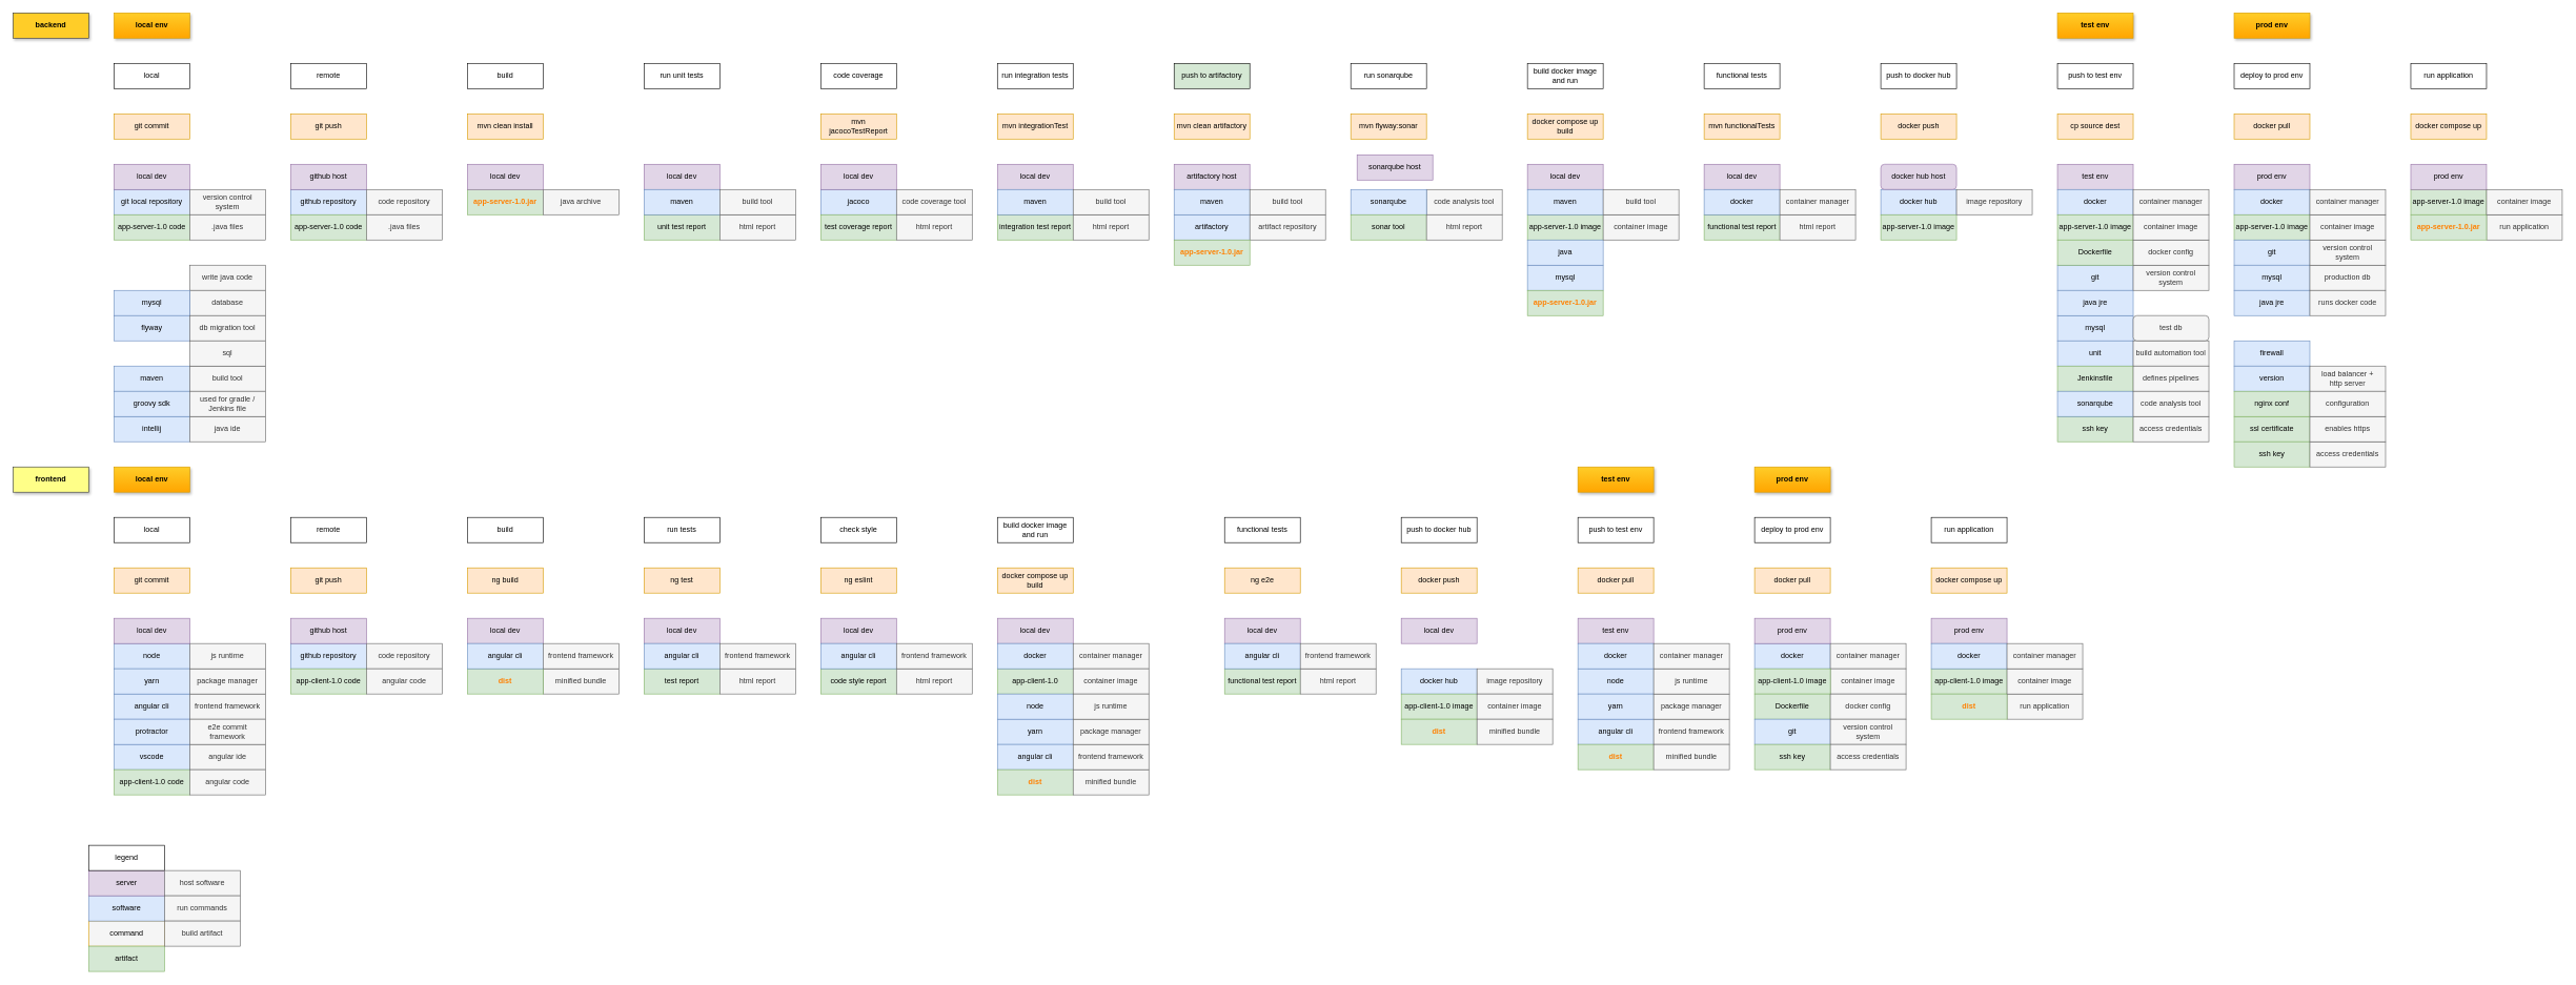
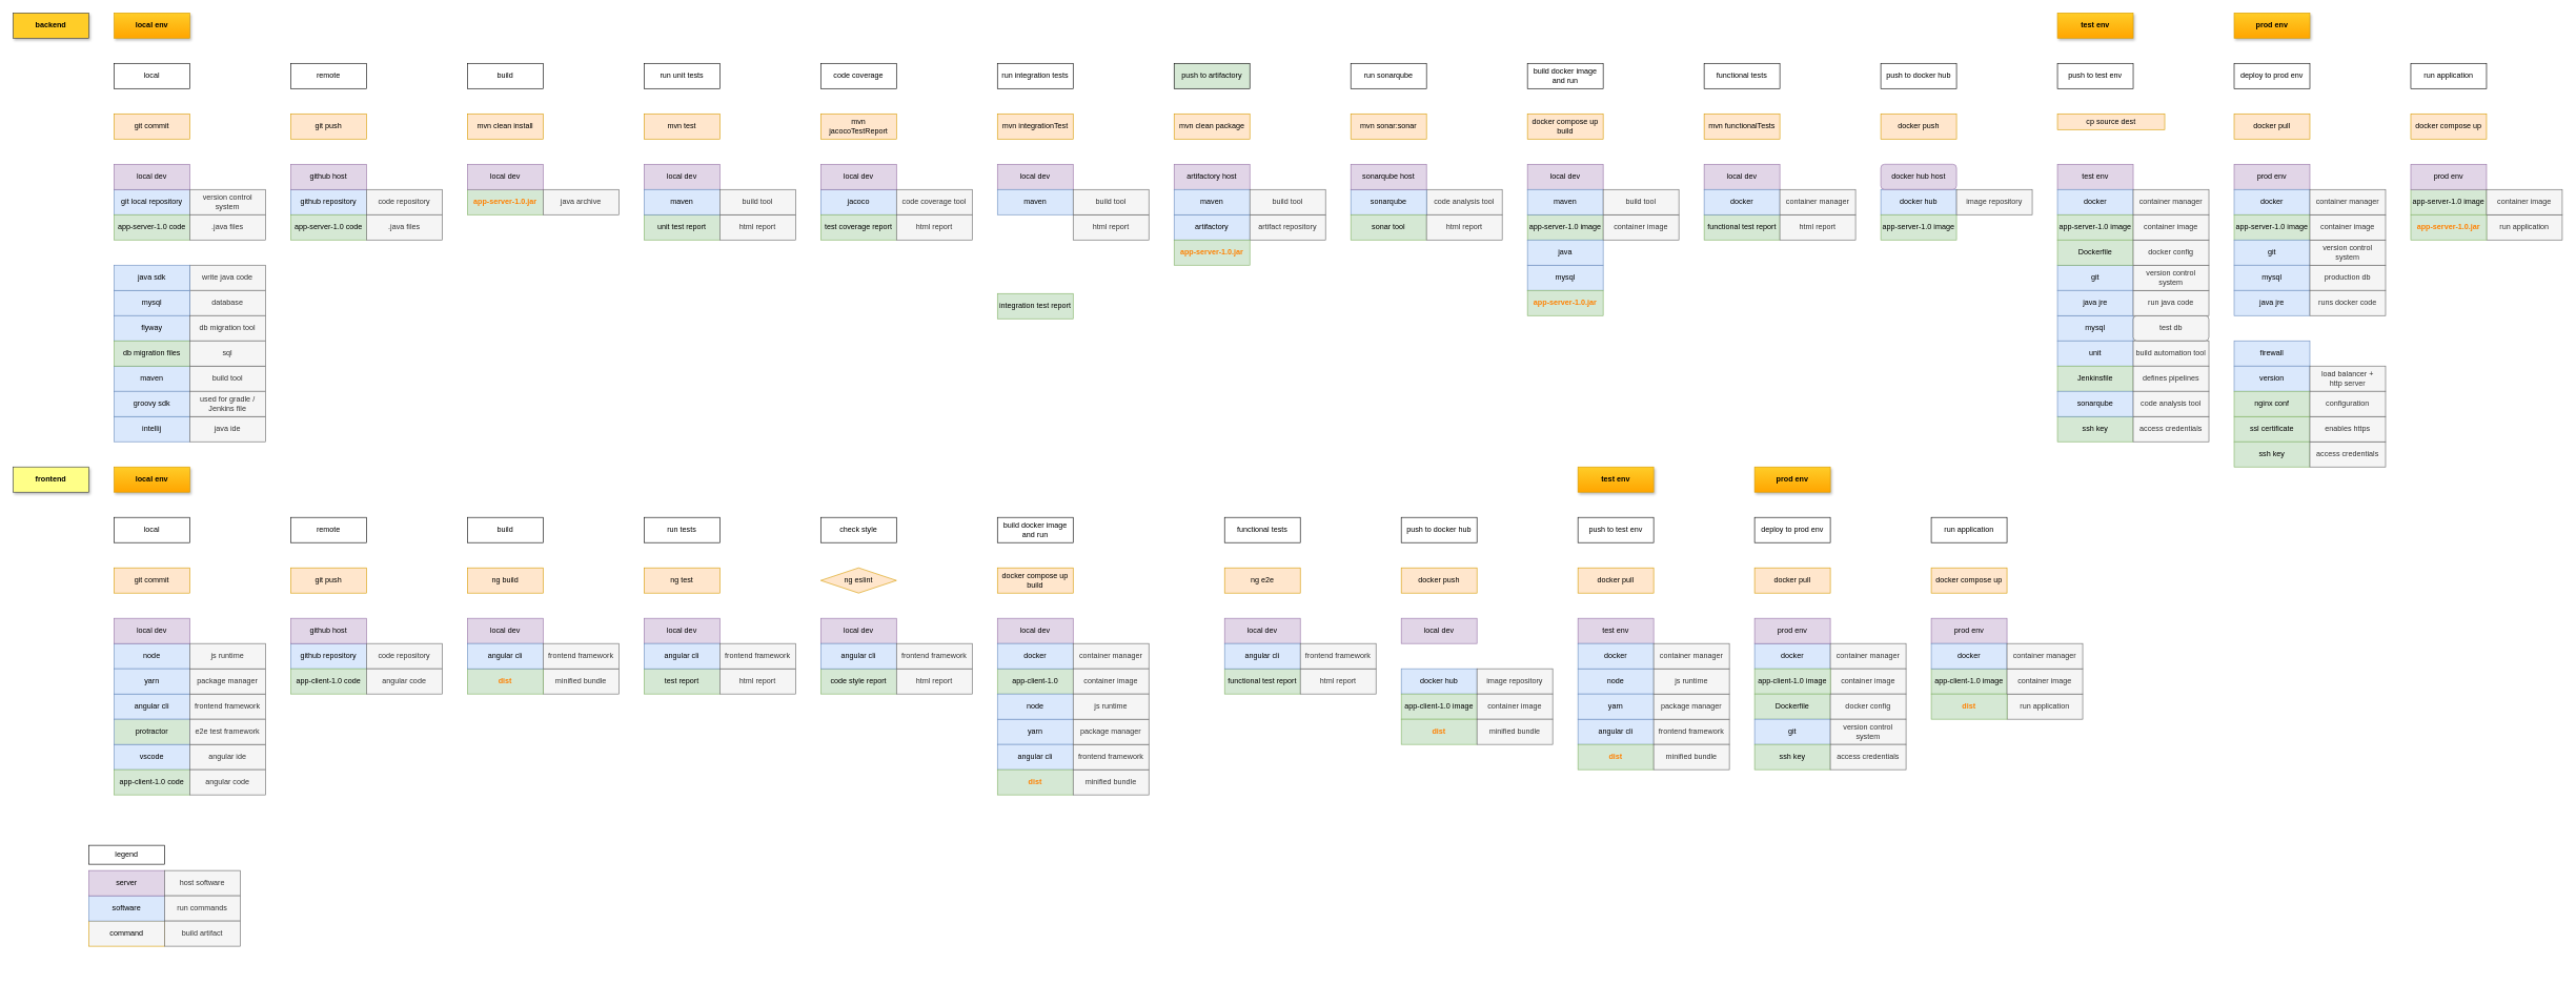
+ <mxCell id="45" value="mvn test" style="rounded=0;whiteSpace=wrap;html=1;fillColor=#ffe6cc;strokeColor=#d79b00;" parent="1" vertex="1"><mxGeometry x="1020" y="180" width="120" height="40" as="geometry" /></mxCell>
- <mxCell id="59" value="mvn clean artifactory" style="rounded=0;whiteSpace=wrap;html=1;fillColor=#ffe6cc;strokeColor=#d79b00;" parent="1" vertex="1"><mxGeometry x="1860" y="180" width="120" height="40" as="geometry" /></mxCell>
+ <mxCell id="59" value="mvn clean package" style="rounded=0;whiteSpace=wrap;html=1;fillColor=#ffe6cc;strokeColor=#d79b00;" parent="1" vertex="1"><mxGeometry x="1860" y="180" width="120" height="40" as="geometry" /></mxCell>
- <mxCell id="85" value="mvn flyway:sonar" style="rounded=0;whiteSpace=wrap;html=1;fillColor=#ffe6cc;strokeColor=#d79b00;" parent="1" vertex="1"><mxGeometry x="2140" y="180" width="120" height="40" as="geometry" /></mxCell>
+ <mxCell id="85" value="mvn sonar:sonar" style="rounded=0;whiteSpace=wrap;html=1;fillColor=#ffe6cc;strokeColor=#d79b00;" parent="1" vertex="1"><mxGeometry x="2140" y="180" width="120" height="40" as="geometry" /></mxCell>
- <mxCell id="58" value="cp source dest" style="rounded=0;whiteSpace=wrap;html=1;fillColor=#ffe6cc;strokeColor=#d79b00;" parent="1" vertex="1"><mxGeometry x="3260" y="180" width="120" height="40" as="geometry" /></mxCell>
+ <mxCell id="58" value="cp source dest" style="rounded=0;whiteSpace=wrap;html=1;fillColor=#ffe6cc;strokeColor=#d79b00;" parent="1" vertex="1"><mxGeometry x="3260" y="180" width="170" height="25" as="geometry" /></mxCell>
- <mxCell id="138" value="sonarqube host" style="rounded=0;whiteSpace=wrap;html=1;fillColor=#e1d5e7;strokeColor=#9673a6;" parent="1" vertex="1"><mxGeometry x="2150" y="245" width="120" height="40" as="geometry" /></mxCell>
+ <mxCell id="138" value="sonarqube host" style="rounded=0;whiteSpace=wrap;html=1;fillColor=#e1d5e7;strokeColor=#9673a6;" parent="1" vertex="1"><mxGeometry x="2140" y="260" width="120" height="40" as="geometry" /></mxCell>
- <mxCell id="126" value="integration test report" style="rounded=0;whiteSpace=wrap;html=1;fillColor=#d5e8d4;strokeColor=#82b366;" parent="1" vertex="1"><mxGeometry x="1580" y="340" width="120" height="40" as="geometry" /></mxCell>
+ <mxCell id="126" value="integration test report" style="rounded=0;whiteSpace=wrap;html=1;fillColor=#d5e8d4;strokeColor=#82b366;" parent="1" vertex="1"><mxGeometry x="1580" y="465" width="120" height="40" as="geometry" /></mxCell>
+ <mxCell id="39" value="java sdk" style="rounded=0;whiteSpace=wrap;html=1;fillColor=#dae8fc;strokeColor=#6c8ebf;" parent="1" vertex="1"><mxGeometry x="180" y="420" width="120" height="40" as="geometry" /></mxCell>
+ <mxCell id="123" value="run java code" style="rounded=0;whiteSpace=wrap;html=1;fillColor=#f5f5f5;strokeColor=#666666;fontColor=#333333;" parent="1" vertex="1"><mxGeometry x="3380" y="460" width="120" height="40" as="geometry" /></mxCell>
+ <mxCell id="80" value="db migration files" style="rounded=0;whiteSpace=wrap;html=1;fillColor=#d5e8d4;strokeColor=#82b366;" parent="1" vertex="1"><mxGeometry x="180" y="540" width="120" height="40" as="geometry" /></mxCell>
- <mxCell id="106" value="ng eslint" style="rounded=0;whiteSpace=wrap;html=1;fillColor=#ffe6cc;strokeColor=#d79b00;" parent="1" vertex="1"><mxGeometry x="1300" y="900" width="120" height="40" as="geometry" /></mxCell>
+ <mxCell id="106" value="ng eslint" style="rhombus;whiteSpace=wrap;html=1;fillColor=#ffe6cc;strokeColor=#d79b00;" parent="1" vertex="1"><mxGeometry x="1300" y="900" width="120" height="40" as="geometry" /></mxCell>
- <mxCell id="217" value="protractor" style="rounded=0;whiteSpace=wrap;html=1;fillColor=#dae8fc;strokeColor=#6c8ebf;" vertex="1" parent="1"><mxGeometry x="180" y="1140" width="120" height="40" as="geometry" /></mxCell>
+ <mxCell id="217" value="protractor" style="rounded=0;whiteSpace=wrap;html=1;fillColor=#d5e8d4;strokeColor=#6c8ebf;" vertex="1" parent="1"><mxGeometry x="180" y="1140" width="120" height="40" as="geometry" /></mxCell>
- <mxCell id="218" value="e2e commit framework" style="rounded=0;whiteSpace=wrap;html=1;fillColor=#f5f5f5;strokeColor=#666666;fontColor=#333333;" vertex="1" parent="1"><mxGeometry x="300" y="1140" width="120" height="40" as="geometry" /></mxCell>
+ <mxCell id="218" value="e2e test framework" style="rounded=0;whiteSpace=wrap;html=1;fillColor=#f5f5f5;strokeColor=#666666;fontColor=#333333;" vertex="1" parent="1"><mxGeometry x="300" y="1140" width="120" height="40" as="geometry" /></mxCell>
- <mxCell id="57" value="legend" style="rounded=0;whiteSpace=wrap;html=1;" parent="1" vertex="1"><mxGeometry x="140" y="1340" width="120" height="40" as="geometry" /></mxCell>
+ <mxCell id="57" value="legend" style="rounded=0;whiteSpace=wrap;html=1;" parent="1" vertex="1"><mxGeometry x="140" y="1340" width="120" height="30" as="geometry" /></mxCell>
- <mxCell id="55" value="artifact" style="rounded=0;whiteSpace=wrap;html=1;fillColor=#d5e8d4;strokeColor=#82b366;" parent="1" vertex="1"><mxGeometry x="140" y="1500" width="120" height="40" as="geometry" /></mxCell>
